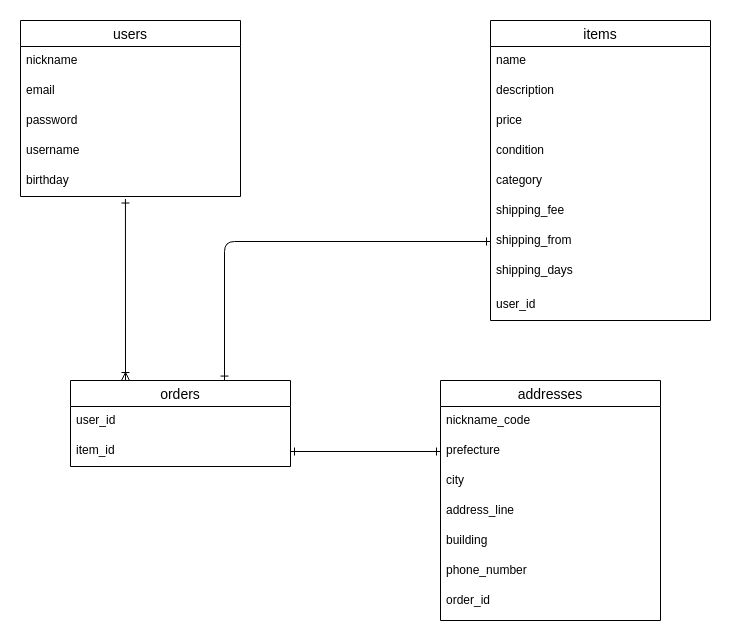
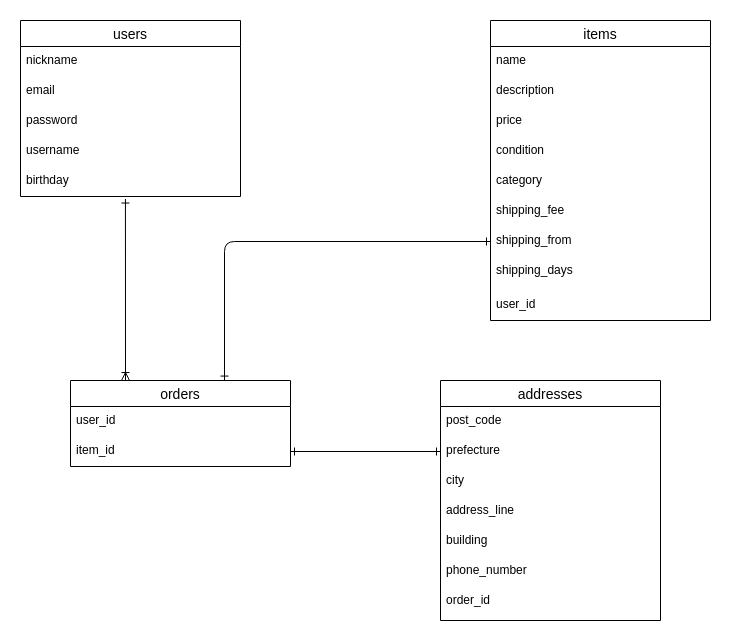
- <mxCell id="24" value="nickname_code" style="text;strokeColor=none;fillColor=none;spacingLeft=4;spacingRight=4;overflow=hidden;rotatable=0;points=[[0,0.5],[1,0.5]];portConstraint=eastwest;fontSize=12;strokeWidth=1;" vertex="1" parent="23"><mxGeometry y="26" width="220" height="30" as="geometry" /></mxCell>
+ <mxCell id="24" value="post_code" style="text;strokeColor=none;fillColor=none;spacingLeft=4;spacingRight=4;overflow=hidden;rotatable=0;points=[[0,0.5],[1,0.5]];portConstraint=eastwest;fontSize=12;strokeWidth=1;" vertex="1" parent="23"><mxGeometry y="26" width="220" height="30" as="geometry" /></mxCell>
